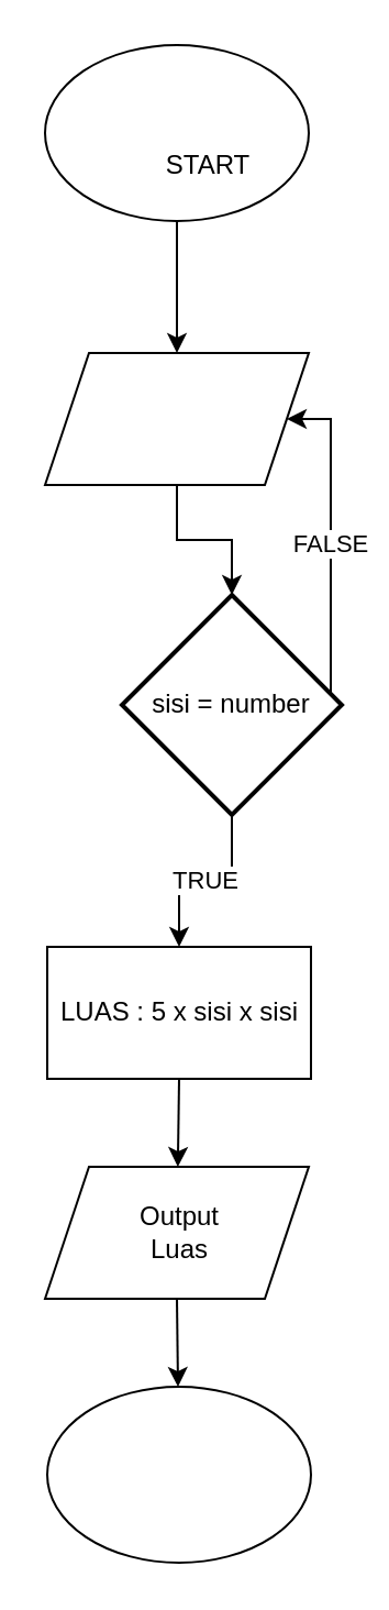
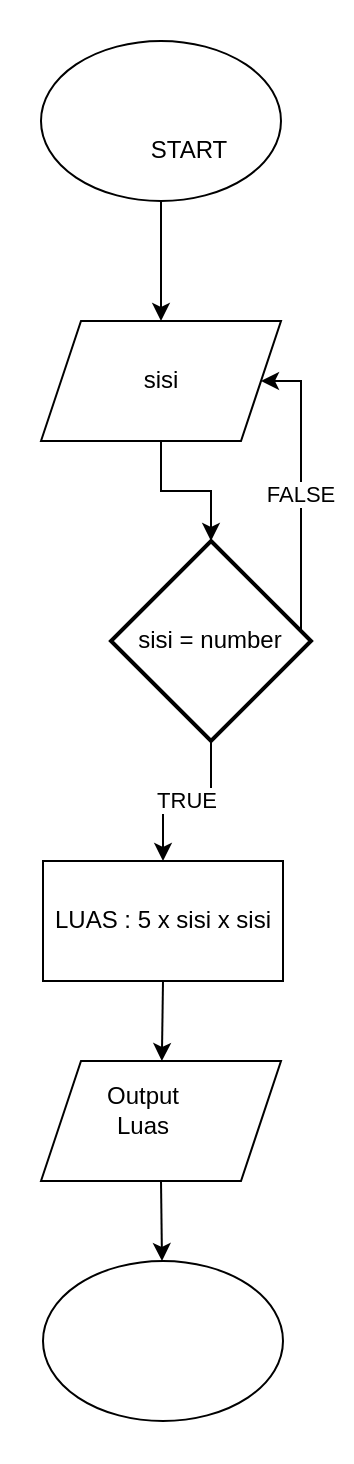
+ <mxCell id="9" value="sisi" style="text;html=1;align=center;verticalAlign=middle;resizable=0;points=[];autosize=1;strokeColor=none;fillColor=none;" parent="1" vertex="1"><mxGeometry x="65" y="180" width="30" height="20" as="geometry" /></mxCell>
- <mxCell id="12" value="Output&lt;br&gt;Luas" style="text;html=1;align=center;verticalAlign=middle;resizable=0;points=[];autosize=1;strokeColor=none;fillColor=none;" parent="1" vertex="1"><mxGeometry x="56" y="545" width="50" height="30" as="geometry" /></mxCell>
+ <mxCell id="12" value="Output&lt;br&gt;Luas" style="text;html=1;align=center;verticalAlign=middle;resizable=0;points=[];autosize=1;strokeColor=none;fillColor=none;" parent="1" vertex="1"><mxGeometry x="46" y="540" width="50" height="30" as="geometry" /></mxCell>
